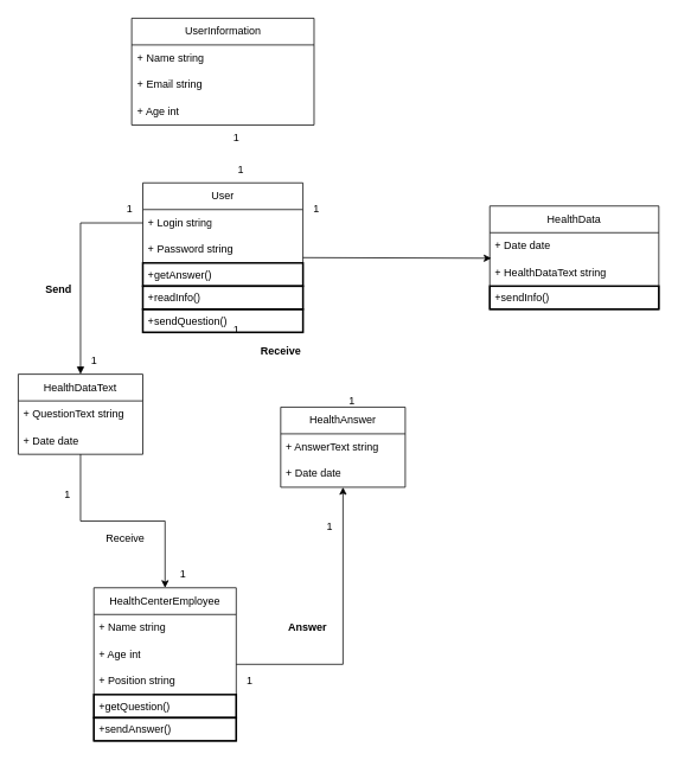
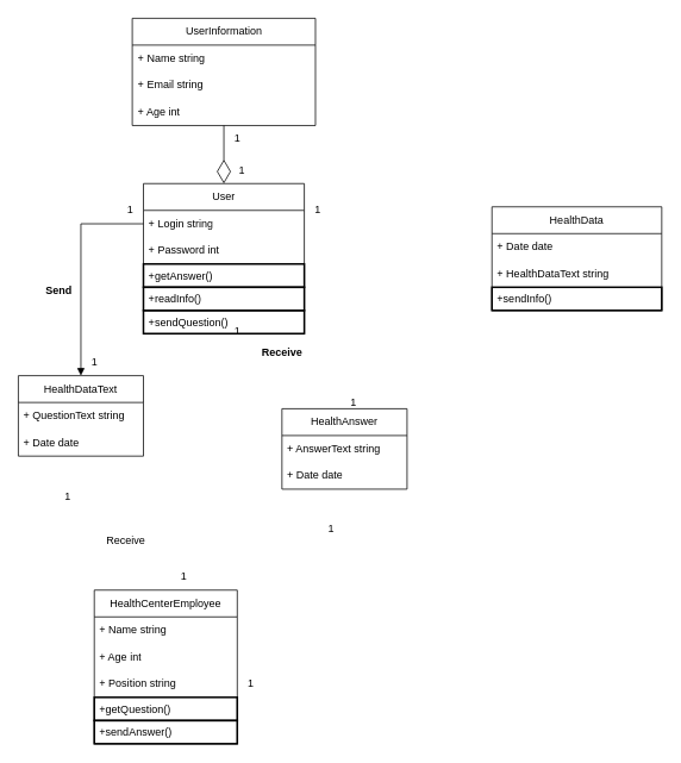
+ <mxCell id="30" value="" style="endArrow=diamondThin;endFill=0;endSize=24;html=1;rounded=0;entryX=0.5;entryY=0;entryDx=0;entryDy=0;exitX=0.5;exitY=1;exitDx=0;exitDy=0;" parent="1" source="12" target="6" edge="1"><mxGeometry width="160" relative="1" as="geometry"><mxPoint x="350" y="380" as="sourcePoint" /><mxPoint x="510" y="380" as="targetPoint" /></mxGeometry></mxCell>
- <mxCell id="8" value="+ Password string" style="text;strokeColor=none;fillColor=none;align=left;verticalAlign=middle;spacingLeft=4;spacingRight=4;overflow=hidden;points=[[0,0.5],[1,0.5]];portConstraint=eastwest;rotatable=0;whiteSpace=wrap;html=1;" vertex="1" parent="6"><mxGeometry y="60" width="180" height="30" as="geometry" /></mxCell>
+ <mxCell id="8" value="+ Password int" style="text;strokeColor=none;fillColor=none;align=left;verticalAlign=middle;spacingLeft=4;spacingRight=4;overflow=hidden;points=[[0,0.5],[1,0.5]];portConstraint=eastwest;rotatable=0;whiteSpace=wrap;html=1;" vertex="1" parent="6"><mxGeometry y="60" width="180" height="30" as="geometry" /></mxCell>
- <mxCell id="31" value="" style="endArrow=classic;html=1;rounded=0;entryX=0.009;entryY=-0.044;entryDx=0;entryDy=0;exitX=1;exitY=0.5;exitDx=0;exitDy=0;entryPerimeter=0;" parent="1" source="6" target="4" edge="1"><mxGeometry width="50" height="50" relative="1" as="geometry"><mxPoint x="410" y="410" as="sourcePoint" /><mxPoint x="530" y="265" as="targetPoint" /></mxGeometry></mxCell>
- <mxCell id="23" style="edgeStyle=orthogonalEdgeStyle;rounded=0;orthogonalLoop=1;jettySize=auto;html=1;entryX=0.5;entryY=0;entryDx=0;entryDy=0;" parent="1" source="24" target="17" edge="1"><mxGeometry relative="1" as="geometry" /></mxCell>
- <mxCell id="34" value="&lt;b&gt;Answer&lt;/b&gt;" style="text;html=1;align=center;verticalAlign=middle;resizable=0;points=[];autosize=1;strokeColor=none;fillColor=none;" parent="1" vertex="1"><mxGeometry x="310" y="690" width="70" height="30" as="geometry" /></mxCell>
- <mxCell id="16" style="edgeStyle=orthogonalEdgeStyle;rounded=0;orthogonalLoop=1;jettySize=auto;html=1;exitX=1;exitY=0.5;exitDx=0;exitDy=0;entryX=0.5;entryY=1;entryDx=0;entryDy=0;" parent="1" source="17" target="27" edge="1"><mxGeometry relative="1" as="geometry" /></mxCell>
